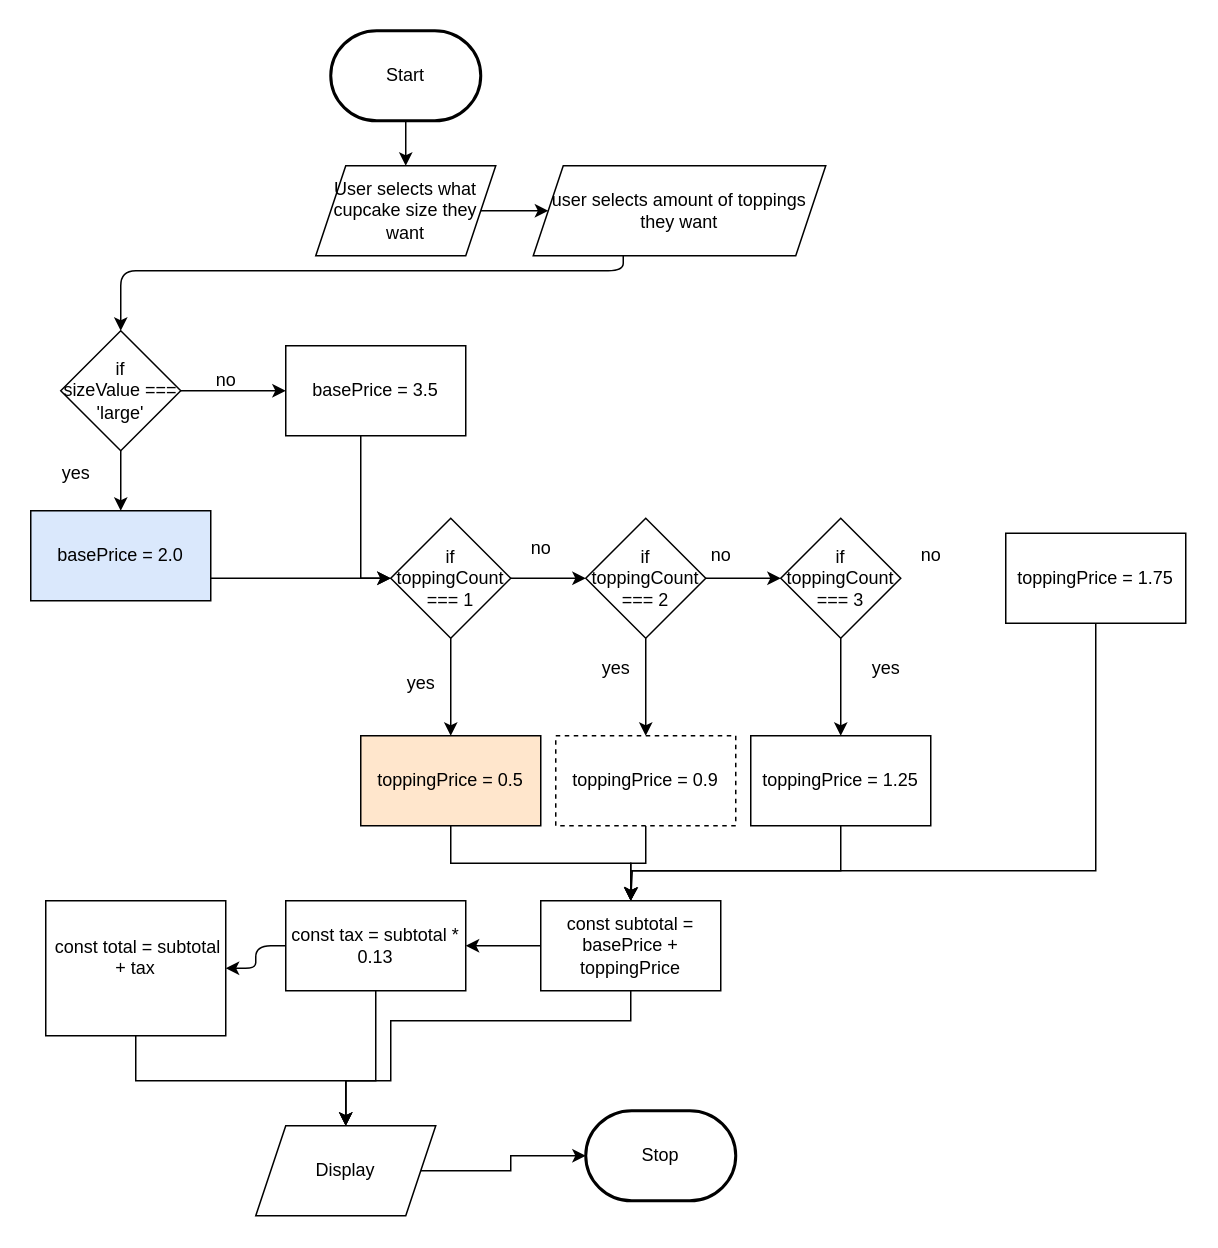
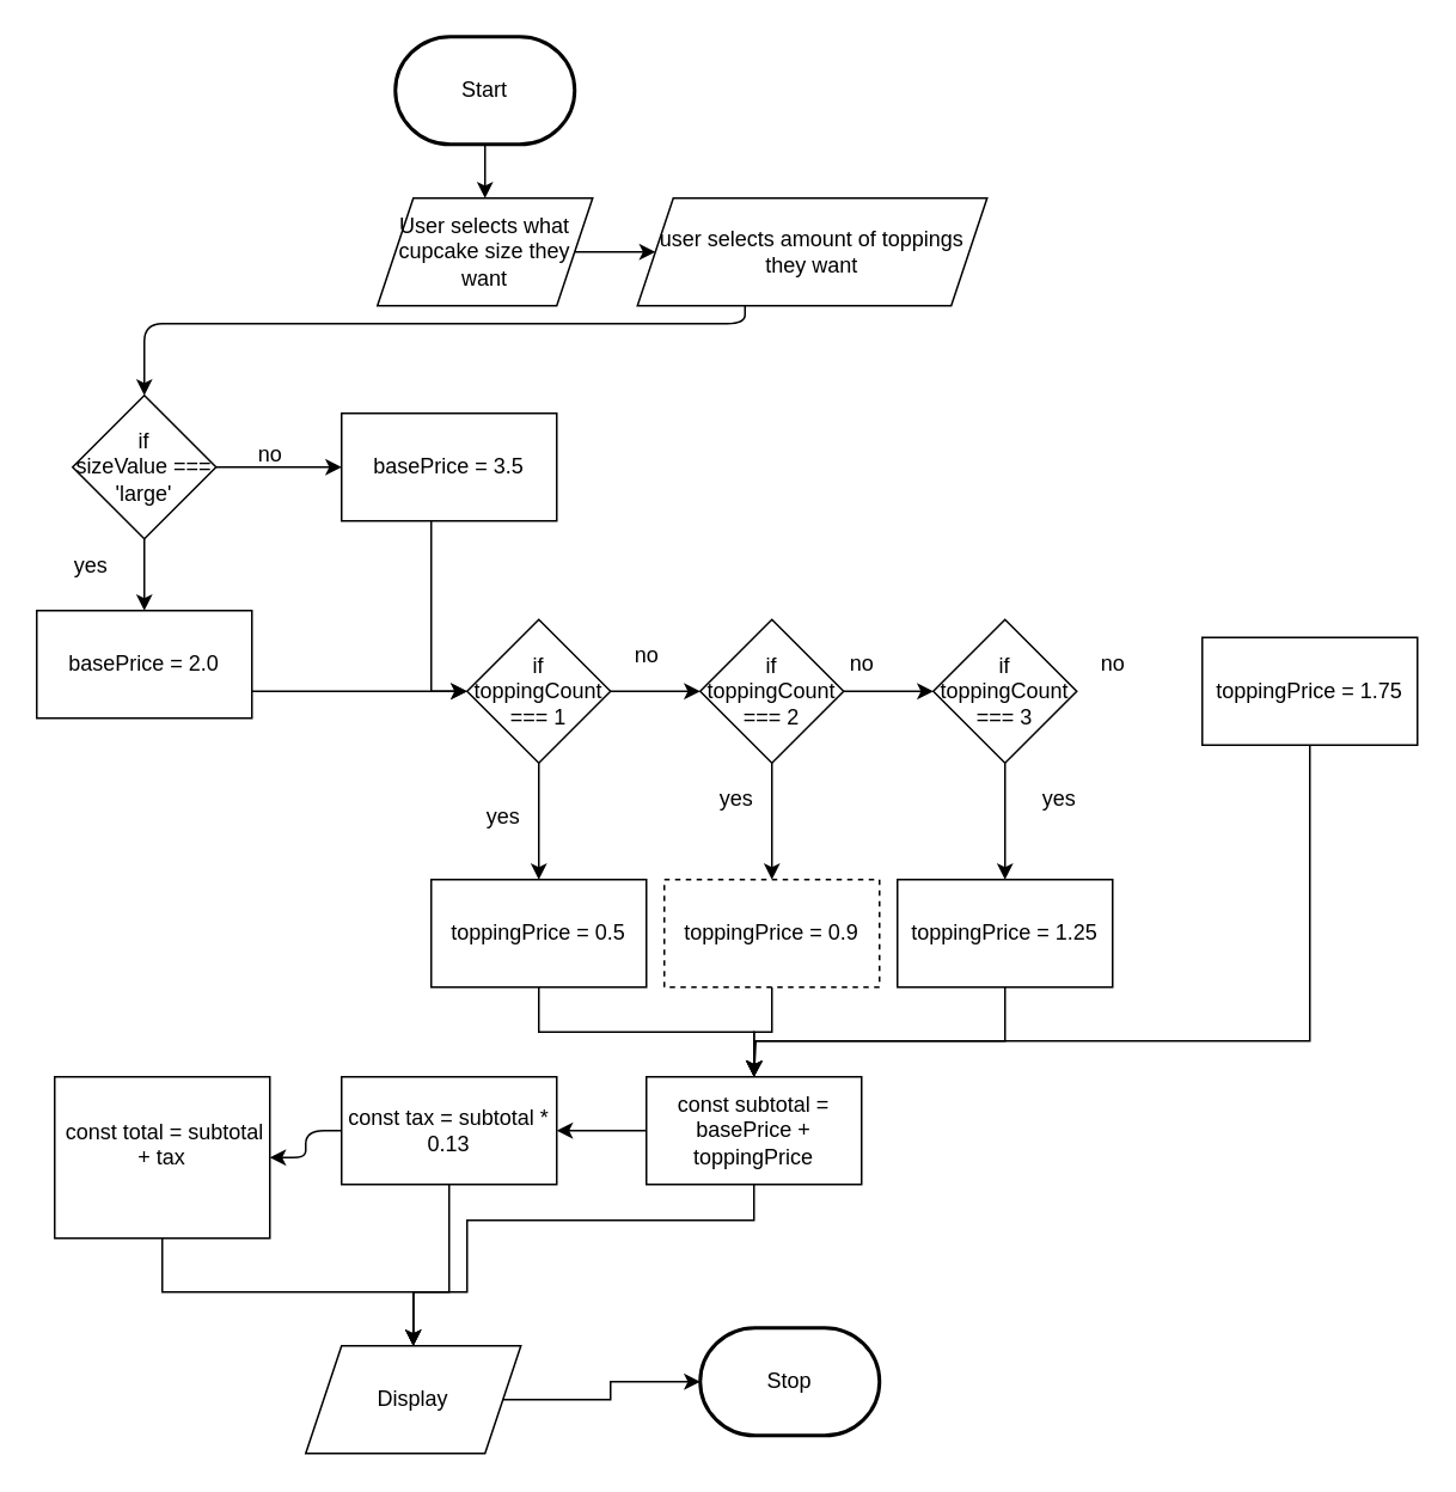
- <mxCell id="37" value="basePrice = 2.0" style="whiteSpace=wrap;html=1;fillColor=#dae8fc;" parent="1" vertex="1"><mxGeometry x="20" y="340" width="120" height="60" as="geometry" /></mxCell>
+ <mxCell id="37" value="basePrice = 2.0" style="whiteSpace=wrap;html=1;" parent="1" vertex="1"><mxGeometry x="20" y="340" width="120" height="60" as="geometry" /></mxCell>
- <mxCell id="32" value="toppingPrice = 0.5" style="whiteSpace=wrap;html=1;fillColor=#ffe6cc;" parent="1" vertex="1"><mxGeometry x="240" y="490" width="120" height="60" as="geometry" /></mxCell>
+ <mxCell id="32" value="toppingPrice = 0.5" style="whiteSpace=wrap;html=1;" parent="1" vertex="1"><mxGeometry x="240" y="490" width="120" height="60" as="geometry" /></mxCell>
